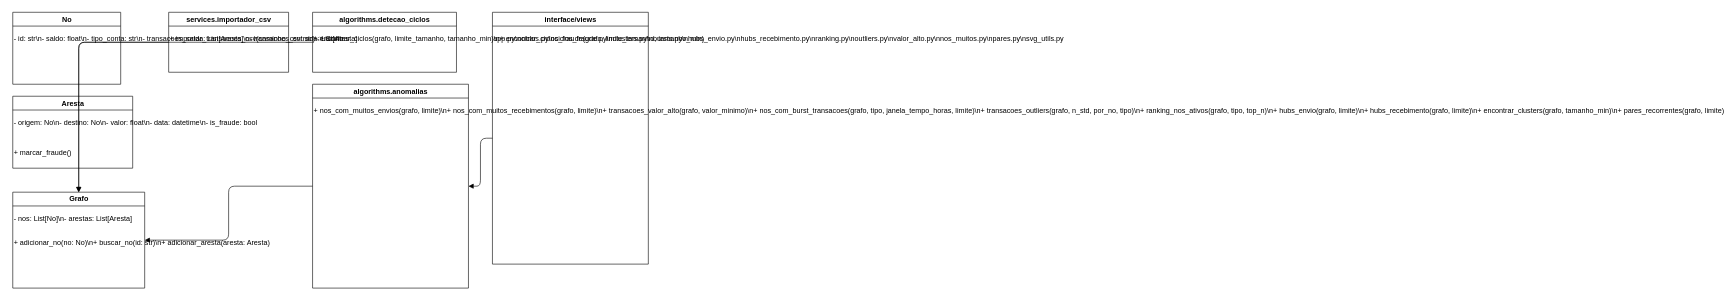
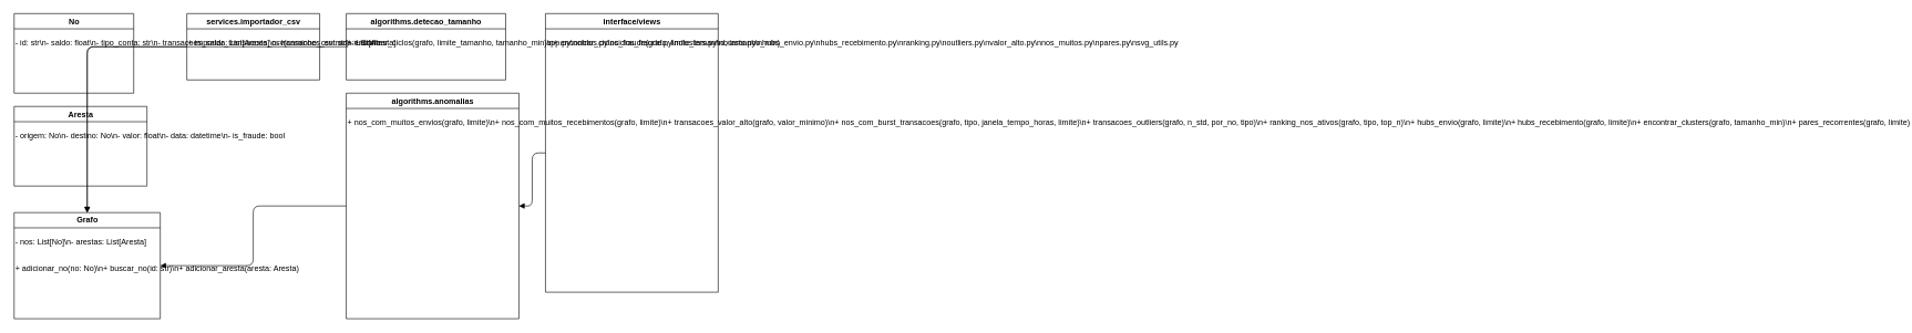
- <mxCell id="12" value="algorithms.detecao_ciclos" style="swimlane;html=1;" vertex="1" parent="1"><mxGeometry x="520" y="20" width="240" height="100" as="geometry" /></mxCell>
+ <mxCell id="12" value="algorithms.detecao_tamanho" style="swimlane;html=1;" vertex="1" parent="1"><mxGeometry x="520" y="20" width="240" height="100" as="geometry" /></mxCell>
- <mxCell id="6" value="+ marcar_fraude()" style="text;html=1;" vertex="1" parent="4"><mxGeometry x="0" y="80" width="200" height="20" as="geometry" /></mxCell>
